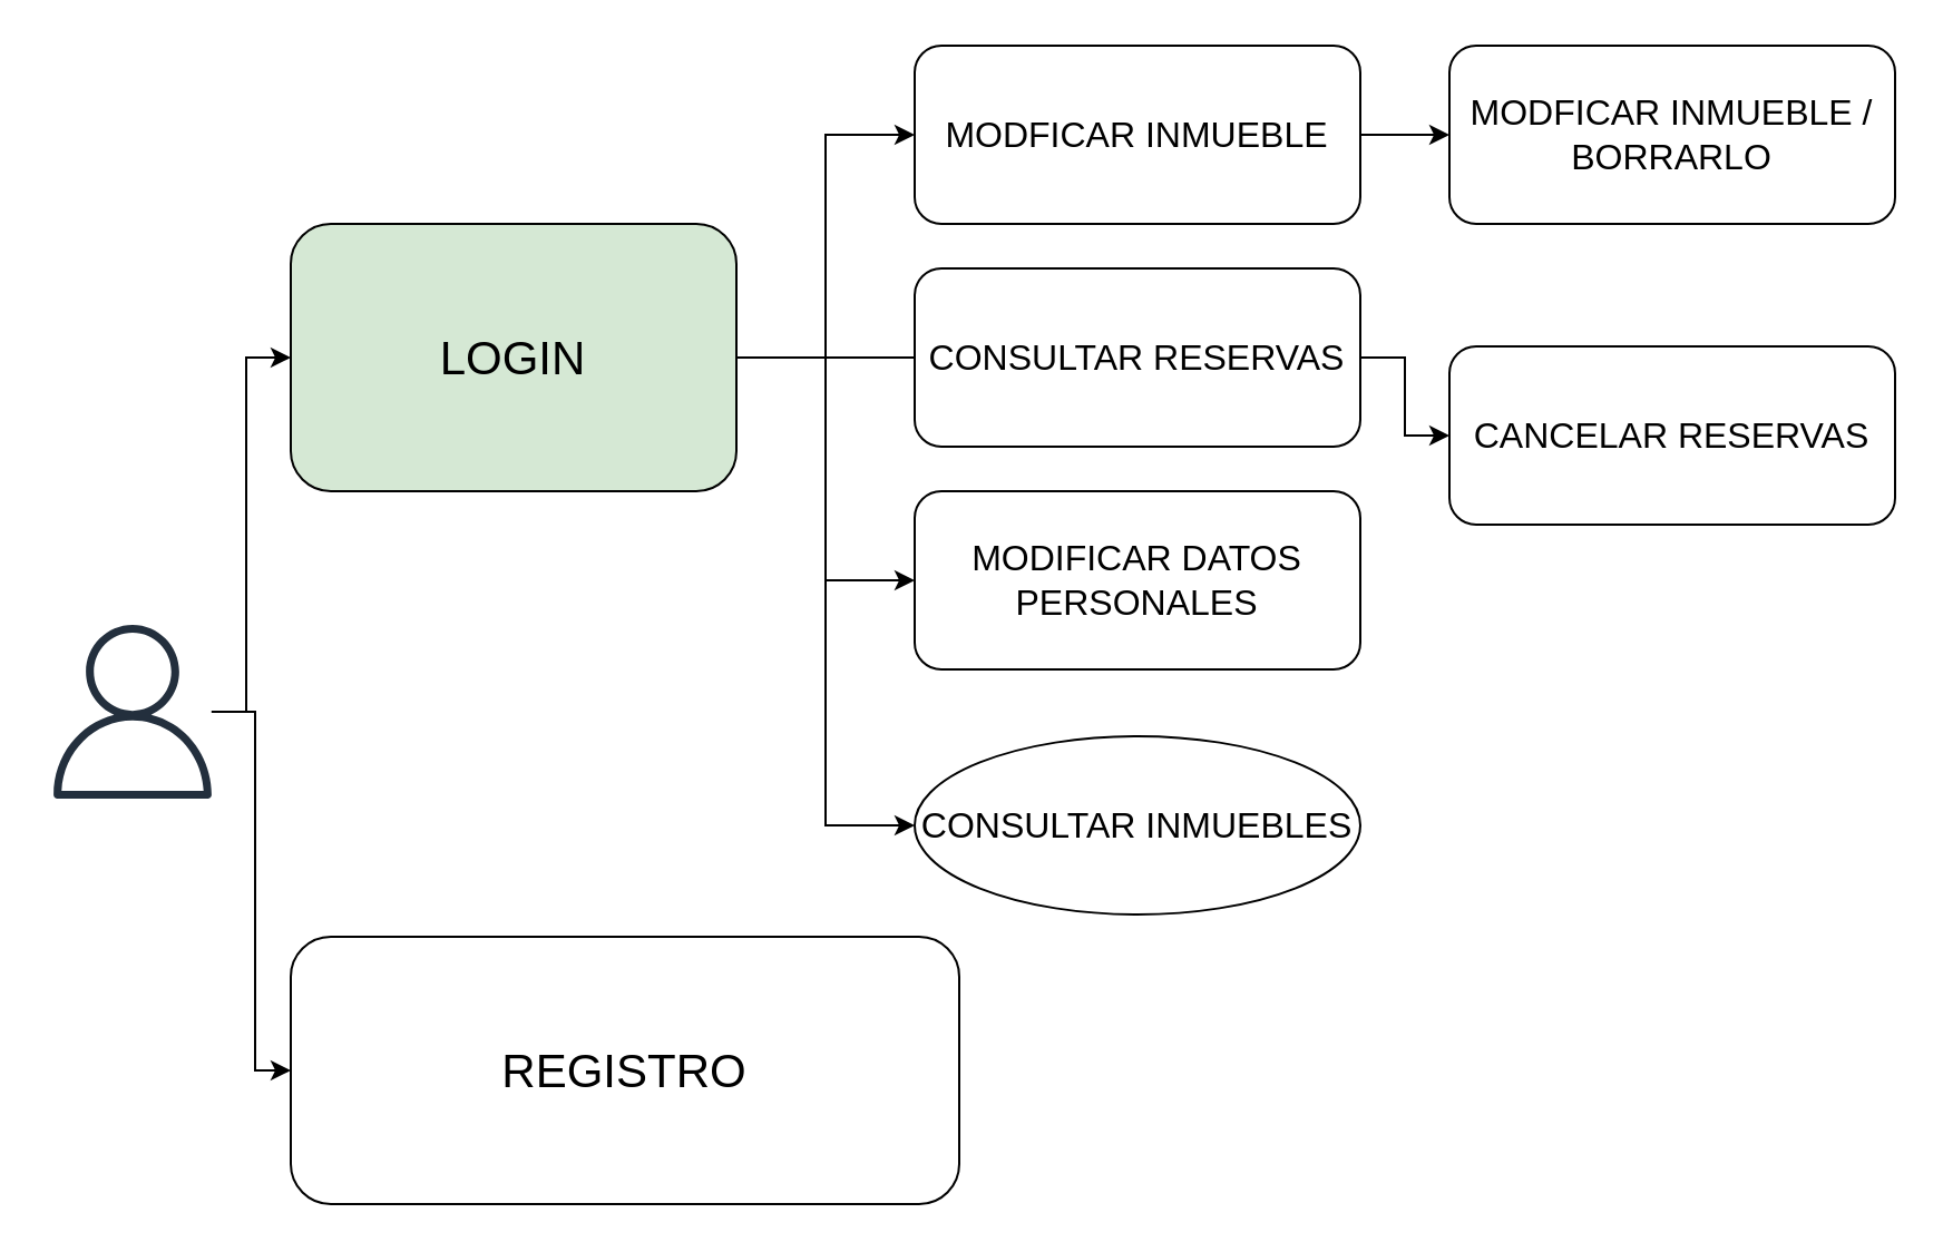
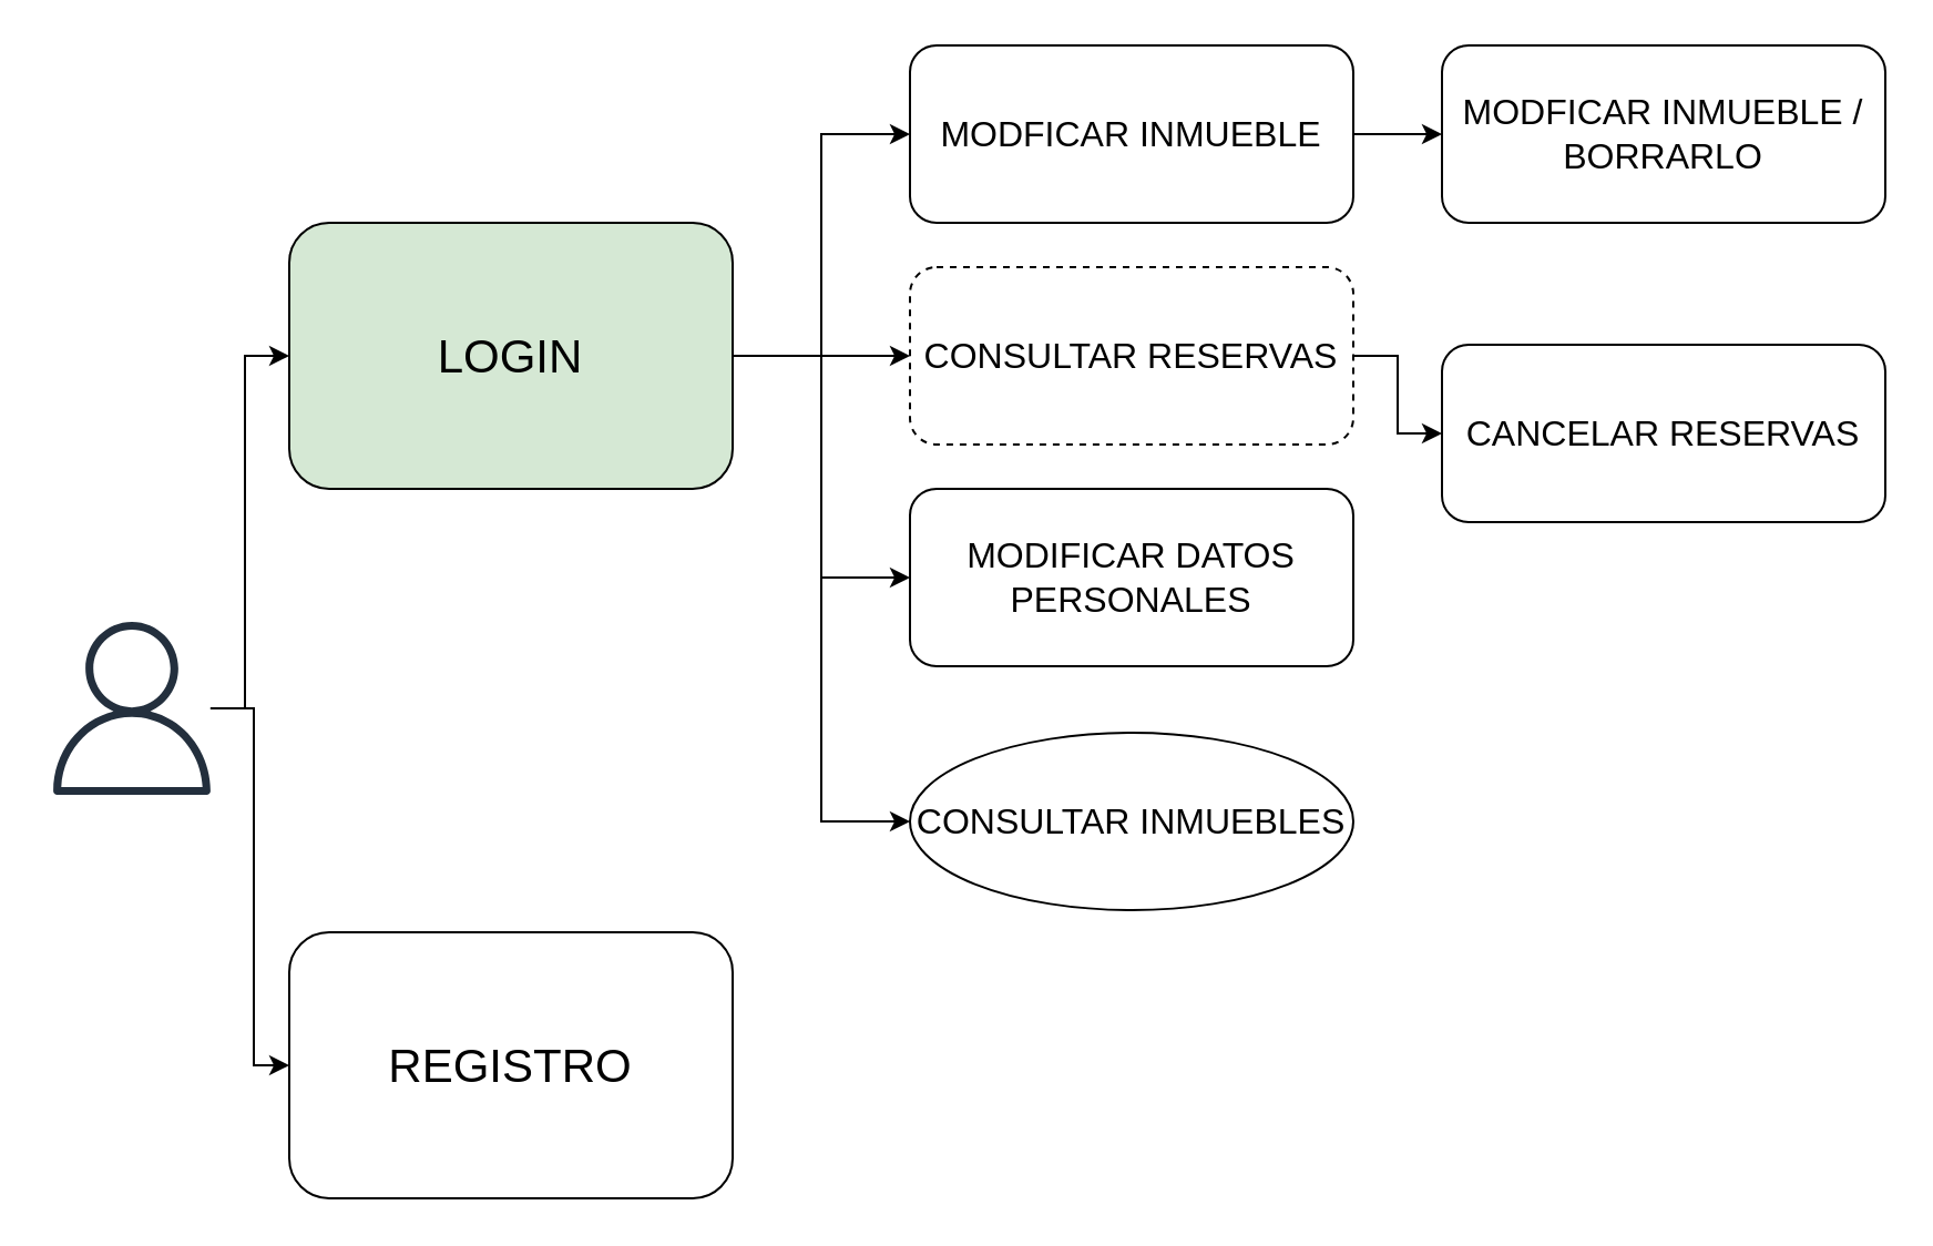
- <mxCell id="6" style="edgeStyle=orthogonalEdgeStyle;rounded=0;orthogonalLoop=1;jettySize=auto;html=1;entryX=0;entryY=0.5;entryDx=0;entryDy=0;endArrow=none;" edge="1" parent="1" source="9" target="15"><mxGeometry relative="1" as="geometry" /></mxCell>
+ <mxCell id="6" style="edgeStyle=orthogonalEdgeStyle;rounded=0;orthogonalLoop=1;jettySize=auto;html=1;entryX=0;entryY=0.5;entryDx=0;entryDy=0;" edge="1" parent="1" source="9" target="15"><mxGeometry relative="1" as="geometry" /></mxCell>
- <mxCell id="15" value="&lt;font style=&quot;font-size: 16px;&quot;&gt;CONSULTAR RESERVAS&lt;/font&gt;" style="rounded=1;whiteSpace=wrap;html=1;" vertex="1" parent="1"><mxGeometry x="410" y="120" width="200" height="80" as="geometry" /></mxCell>
+ <mxCell id="15" value="&lt;font style=&quot;font-size: 16px;&quot;&gt;CONSULTAR RESERVAS&lt;/font&gt;" style="rounded=1;whiteSpace=wrap;html=1;dashed=1;" vertex="1" parent="1"><mxGeometry x="410" y="120" width="200" height="80" as="geometry" /></mxCell>
- <mxCell id="10" value="&lt;font style=&quot;font-size: 21px;&quot;&gt;REGISTRO&lt;/font&gt;" style="rounded=1;whiteSpace=wrap;html=1;" vertex="1" parent="1"><mxGeometry x="130" y="420" width="300" height="120" as="geometry" /></mxCell>
+ <mxCell id="10" value="&lt;font style=&quot;font-size: 21px;&quot;&gt;REGISTRO&lt;/font&gt;" style="rounded=1;whiteSpace=wrap;html=1;" vertex="1" parent="1"><mxGeometry x="130" y="420" width="200" height="120" as="geometry" /></mxCell>
